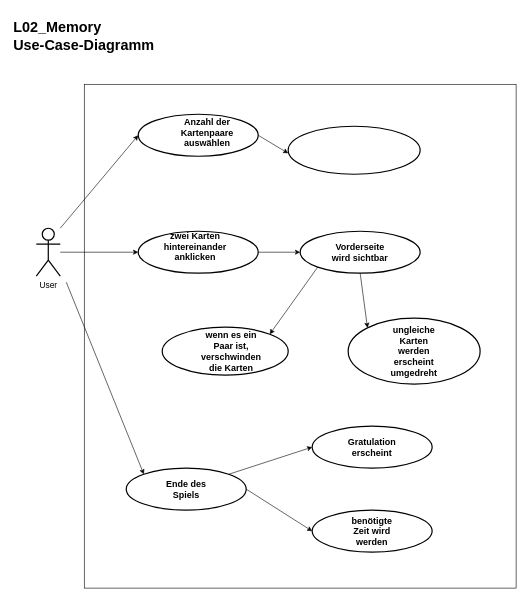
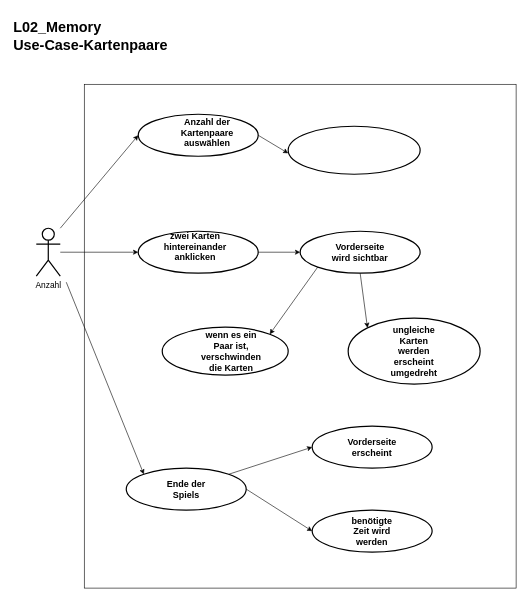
- <mxCell id="3" value="&lt;h1&gt;L02_Memory&lt;br&gt;Use-Case-Diagramm&lt;/h1&gt;" style="text;html=1;strokeColor=none;fillColor=none;align=left;verticalAlign=middle;whiteSpace=wrap;rounded=0;" parent="1" vertex="1"><mxGeometry x="20" y="20" width="280" height="80" as="geometry" /></mxCell>
+ <mxCell id="3" value="&lt;h1&gt;L02_Memory&lt;br&gt;Use-Case-Kartenpaare&lt;/h1&gt;" style="text;html=1;strokeColor=none;fillColor=none;align=left;verticalAlign=middle;whiteSpace=wrap;rounded=0;" parent="1" vertex="1"><mxGeometry x="20" y="20" width="280" height="80" as="geometry" /></mxCell>
- <mxCell id="4" value="&lt;font style=&quot;font-size: 14px&quot;&gt;User&lt;/font&gt;" style="shape=umlActor;verticalLabelPosition=bottom;verticalAlign=top;html=1;outlineConnect=0;strokeWidth=2;" parent="1" vertex="1"><mxGeometry x="60" y="380" width="40" height="80" as="geometry" /></mxCell>
+ <mxCell id="4" value="&lt;font style=&quot;font-size: 14px&quot;&gt;Anzahl&lt;/font&gt;" style="shape=umlActor;verticalLabelPosition=bottom;verticalAlign=top;html=1;outlineConnect=0;strokeWidth=2;" parent="1" vertex="1"><mxGeometry x="60" y="380" width="40" height="80" as="geometry" /></mxCell>
- <mxCell id="25" value="&lt;font style=&quot;font-size: 15px&quot;&gt;&lt;b&gt;Gratulation erscheint&lt;/b&gt;&lt;/font&gt;" style="text;html=1;strokeColor=none;fillColor=none;align=center;verticalAlign=middle;whiteSpace=wrap;rounded=0;" parent="1" vertex="1"><mxGeometry x="570" y="722.5" width="100" height="45" as="geometry" /></mxCell>
+ <mxCell id="25" value="&lt;font style=&quot;font-size: 15px&quot;&gt;&lt;b&gt;Vorderseite erscheint&lt;/b&gt;&lt;/font&gt;" style="text;html=1;strokeColor=none;fillColor=none;align=center;verticalAlign=middle;whiteSpace=wrap;rounded=0;" parent="1" vertex="1"><mxGeometry x="570" y="722.5" width="100" height="45" as="geometry" /></mxCell>
- <mxCell id="23" value="&lt;font style=&quot;font-size: 15px&quot;&gt;&lt;b&gt;Ende des Spiels&lt;/b&gt;&lt;/font&gt;" style="text;html=1;strokeColor=none;fillColor=none;align=center;verticalAlign=middle;whiteSpace=wrap;rounded=0;" parent="1" vertex="1"><mxGeometry x="260" y="792.5" width="100" height="45" as="geometry" /></mxCell>
+ <mxCell id="23" value="&lt;font style=&quot;font-size: 15px&quot;&gt;&lt;b&gt;Ende der Spiels&lt;/b&gt;&lt;/font&gt;" style="text;html=1;strokeColor=none;fillColor=none;align=center;verticalAlign=middle;whiteSpace=wrap;rounded=0;" parent="1" vertex="1"><mxGeometry x="260" y="792.5" width="100" height="45" as="geometry" /></mxCell>
